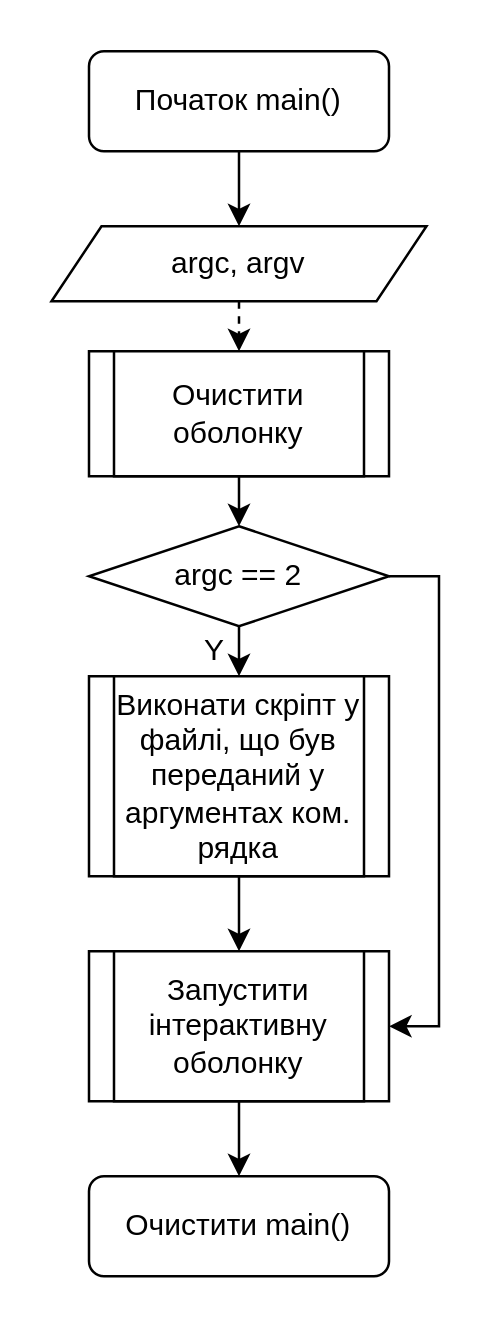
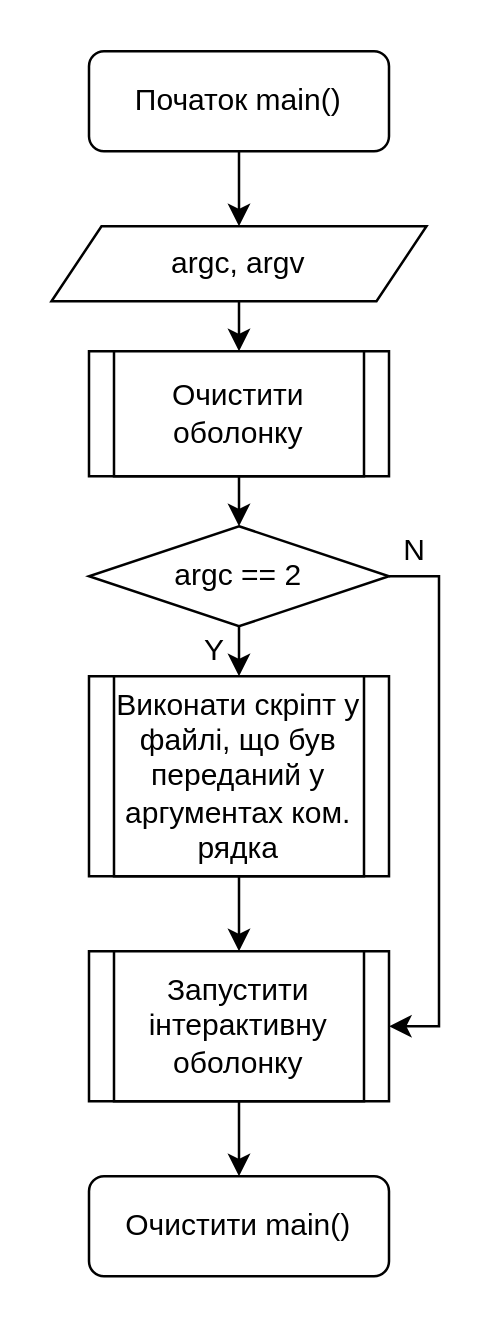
- <mxCell id="4" style="edgeStyle=orthogonalEdgeStyle;rounded=0;orthogonalLoop=1;jettySize=auto;html=1;exitX=0.5;exitY=1;exitDx=0;exitDy=0;entryX=0.5;entryY=0;entryDx=0;entryDy=0;dashed=1;" edge="1" parent="1" source="5" target="8"><mxGeometry relative="1" as="geometry" /></mxCell>
+ <mxCell id="4" style="edgeStyle=orthogonalEdgeStyle;rounded=0;orthogonalLoop=1;jettySize=auto;html=1;exitX=0.5;exitY=1;exitDx=0;exitDy=0;entryX=0.5;entryY=0;entryDx=0;entryDy=0;" edge="1" parent="1" source="5" target="8"><mxGeometry relative="1" as="geometry" /></mxCell>
+ <mxCell id="19" value="N" style="text;html=1;align=center;verticalAlign=middle;resizable=0;points=[];autosize=1;strokeColor=none;fillColor=none;" vertex="1" parent="1"><mxGeometry x="155" y="210" width="20" height="20" as="geometry" /></mxCell>
